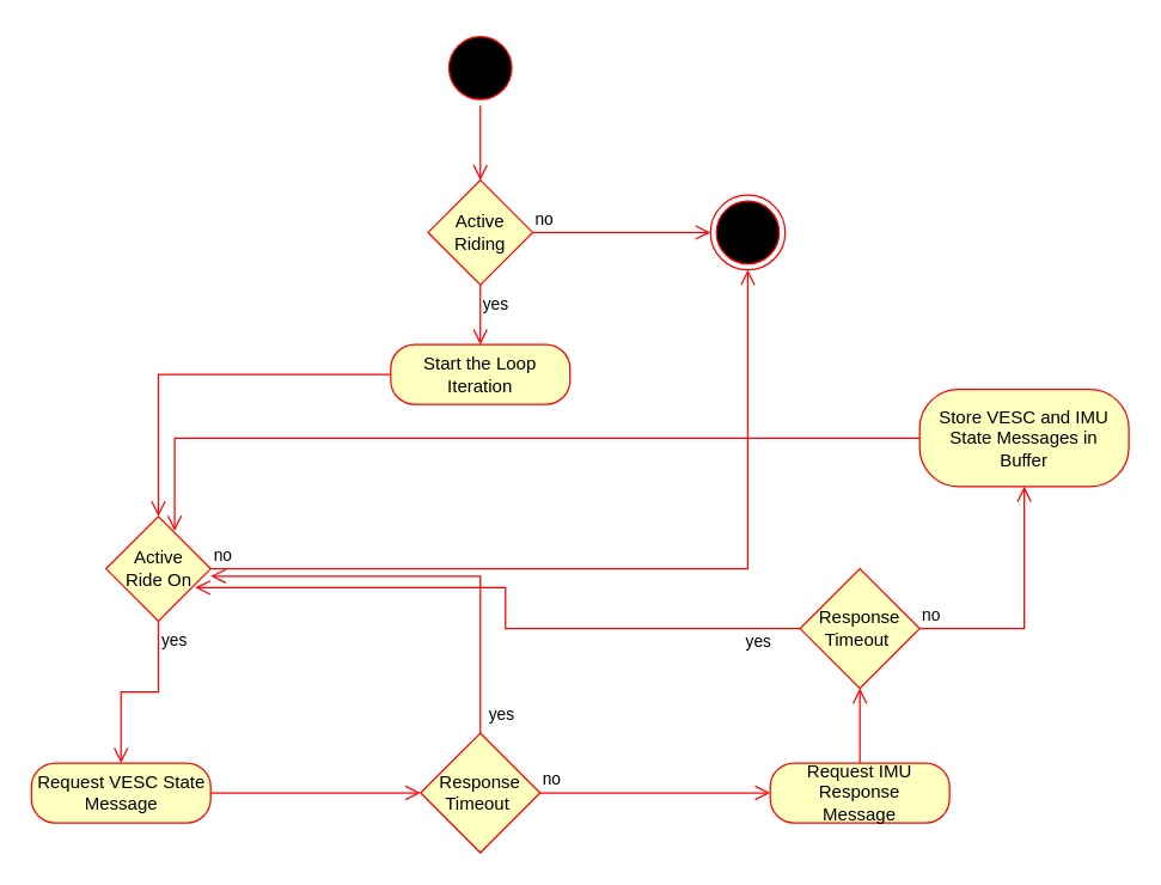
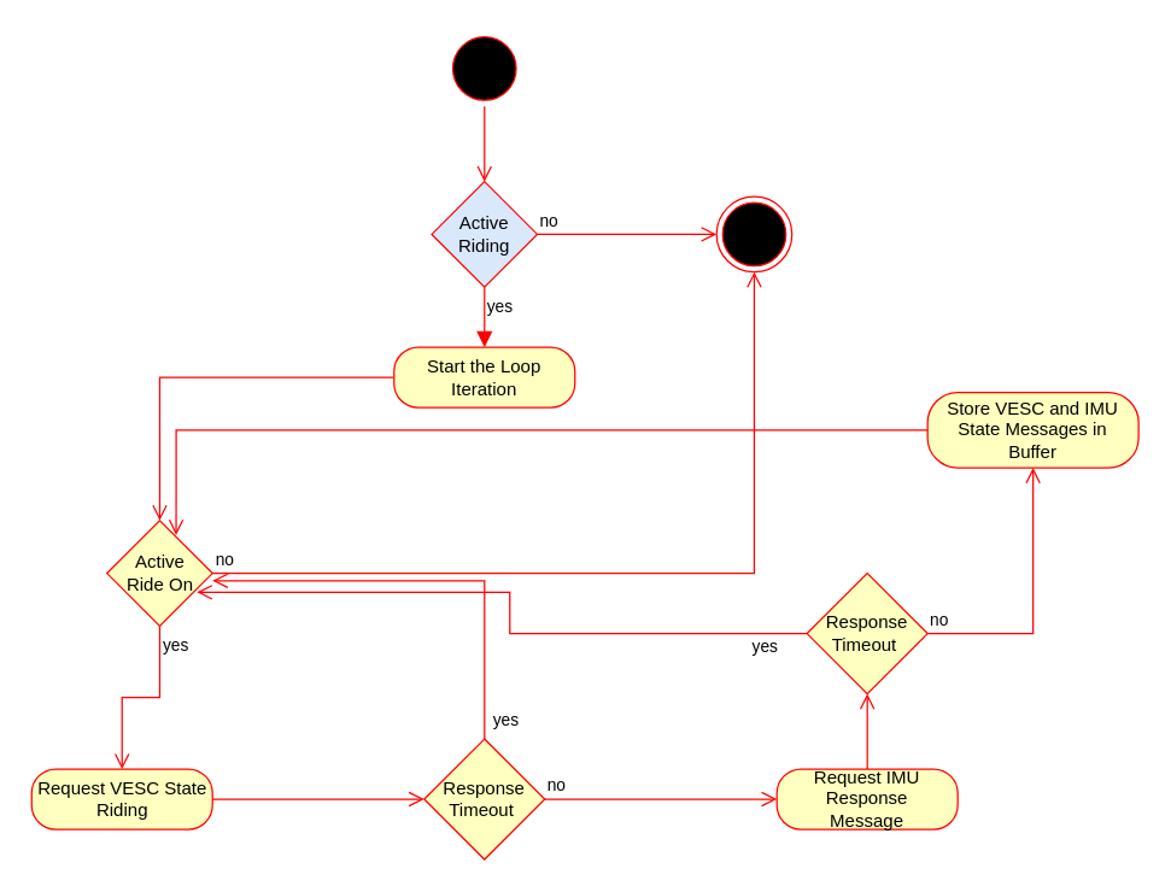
- <mxCell id="4" value="Active Riding" style="rhombus;whiteSpace=wrap;html=1;fontColor=#000000;fillColor=#ffffc0;strokeColor=#ff0000;" vertex="1" parent="1"><mxGeometry x="286" y="120" width="70" height="70" as="geometry" /></mxCell>
+ <mxCell id="4" value="Active Riding" style="rhombus;whiteSpace=wrap;html=1;fontColor=#000000;fillColor=#dae8fc;strokeColor=#ff0000;" vertex="1" parent="1"><mxGeometry x="286" y="120" width="70" height="70" as="geometry" /></mxCell>
- <mxCell id="6" value="yes" style="edgeStyle=orthogonalEdgeStyle;html=1;align=left;verticalAlign=top;endArrow=open;endSize=8;strokeColor=#ff0000;rounded=0;entryX=0.5;entryY=0;entryDx=0;entryDy=0;" edge="1" source="4" parent="1" target="8"><mxGeometry x="-1" relative="1" as="geometry"><mxPoint x="321" y="250" as="targetPoint" /></mxGeometry></mxCell>
+ <mxCell id="6" value="yes" style="edgeStyle=orthogonalEdgeStyle;html=1;align=left;verticalAlign=top;endArrow=block;endSize=8;strokeColor=#ff0000;rounded=0;entryX=0.5;entryY=0;entryDx=0;entryDy=0;" edge="1" source="4" parent="1" target="8"><mxGeometry x="-1" relative="1" as="geometry"><mxPoint x="321" y="250" as="targetPoint" /></mxGeometry></mxCell>
- <mxCell id="23" value="Store VESC and IMU&lt;div&gt;State Messages in&lt;/div&gt;&lt;div&gt;Buffer&lt;/div&gt;" style="rounded=1;whiteSpace=wrap;html=1;arcSize=40;fontColor=#000000;fillColor=#ffffc0;strokeColor=#ff0000;labelBackgroundColor=none;" vertex="1" parent="1"><mxGeometry x="615" y="260" width="140" height="65" as="geometry" /></mxCell>
+ <mxCell id="23" value="Store VESC and IMU&lt;div&gt;State Messages in&lt;/div&gt;&lt;div&gt;Buffer&lt;/div&gt;" style="rounded=1;whiteSpace=wrap;html=1;arcSize=40;fontColor=#000000;fillColor=#ffffc0;strokeColor=#ff0000;labelBackgroundColor=none;" vertex="1" parent="1"><mxGeometry x="615" y="260" width="140" height="50" as="geometry" /></mxCell>
- <mxCell id="10" value="&lt;span style=&quot;&quot;&gt;Request VESC State&lt;/span&gt;&lt;div&gt;&lt;span style=&quot;&quot;&gt;Message&lt;/span&gt;&lt;/div&gt;" style="rounded=1;whiteSpace=wrap;html=1;arcSize=40;fontColor=#000000;fillColor=#ffffc0;strokeColor=#ff0000;labelBackgroundColor=none;" vertex="1" parent="1"><mxGeometry x="20.5" y="510" width="120" height="40" as="geometry" /></mxCell>
+ <mxCell id="10" value="&lt;span style=&quot;&quot;&gt;Request VESC State&lt;/span&gt;&lt;div&gt;&lt;span style=&quot;&quot;&gt;Riding&lt;/span&gt;&lt;/div&gt;" style="rounded=1;whiteSpace=wrap;html=1;arcSize=40;fontColor=#000000;fillColor=#ffffc0;strokeColor=#ff0000;labelBackgroundColor=none;" vertex="1" parent="1"><mxGeometry x="20.5" y="510" width="120" height="40" as="geometry" /></mxCell>
